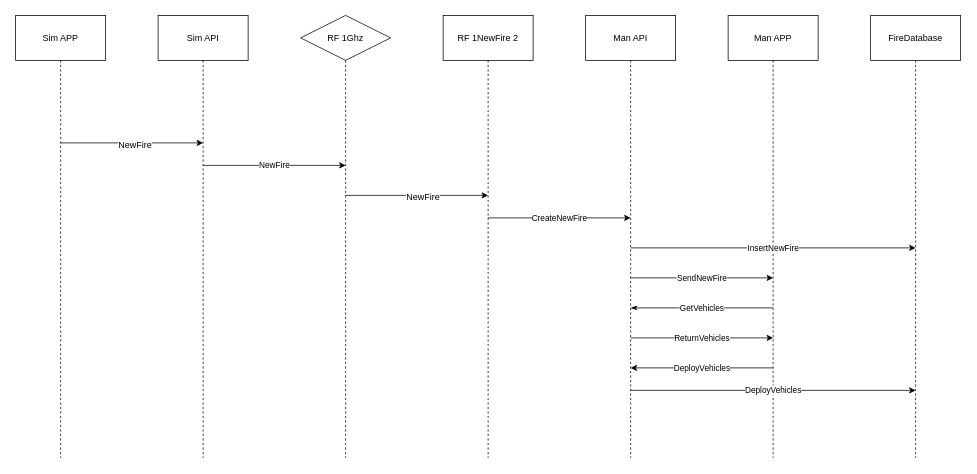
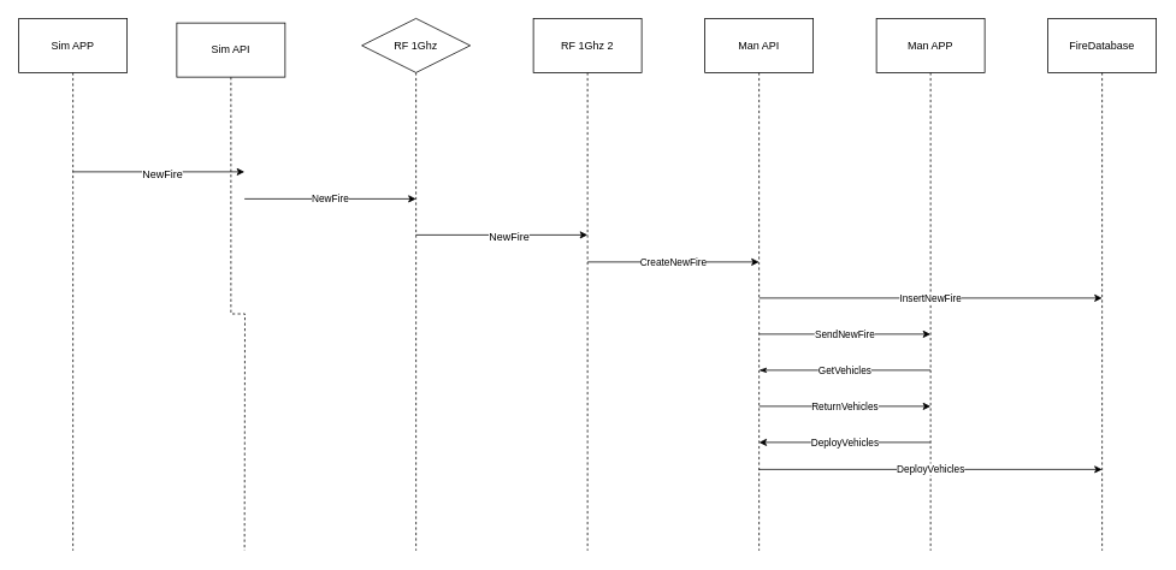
- <mxCell id="5" value="Sim API" style="rounded=0;whiteSpace=wrap;html=1;" parent="1" vertex="1"><mxGeometry x="210" y="20" width="120" height="60" as="geometry" /></mxCell>
+ <mxCell id="5" value="Sim API" style="rounded=0;whiteSpace=wrap;html=1;" parent="1" vertex="1"><mxGeometry x="195" y="25" width="120" height="60" as="geometry" /></mxCell>
- <mxCell id="9" value="RF 1NewFire 2" style="rounded=0;whiteSpace=wrap;html=1;" parent="1" vertex="1"><mxGeometry x="590" y="20" width="120" height="60" as="geometry" /></mxCell>
+ <mxCell id="9" value="RF 1Ghz 2" style="rounded=0;whiteSpace=wrap;html=1;" parent="1" vertex="1"><mxGeometry x="590" y="20" width="120" height="60" as="geometry" /></mxCell>
